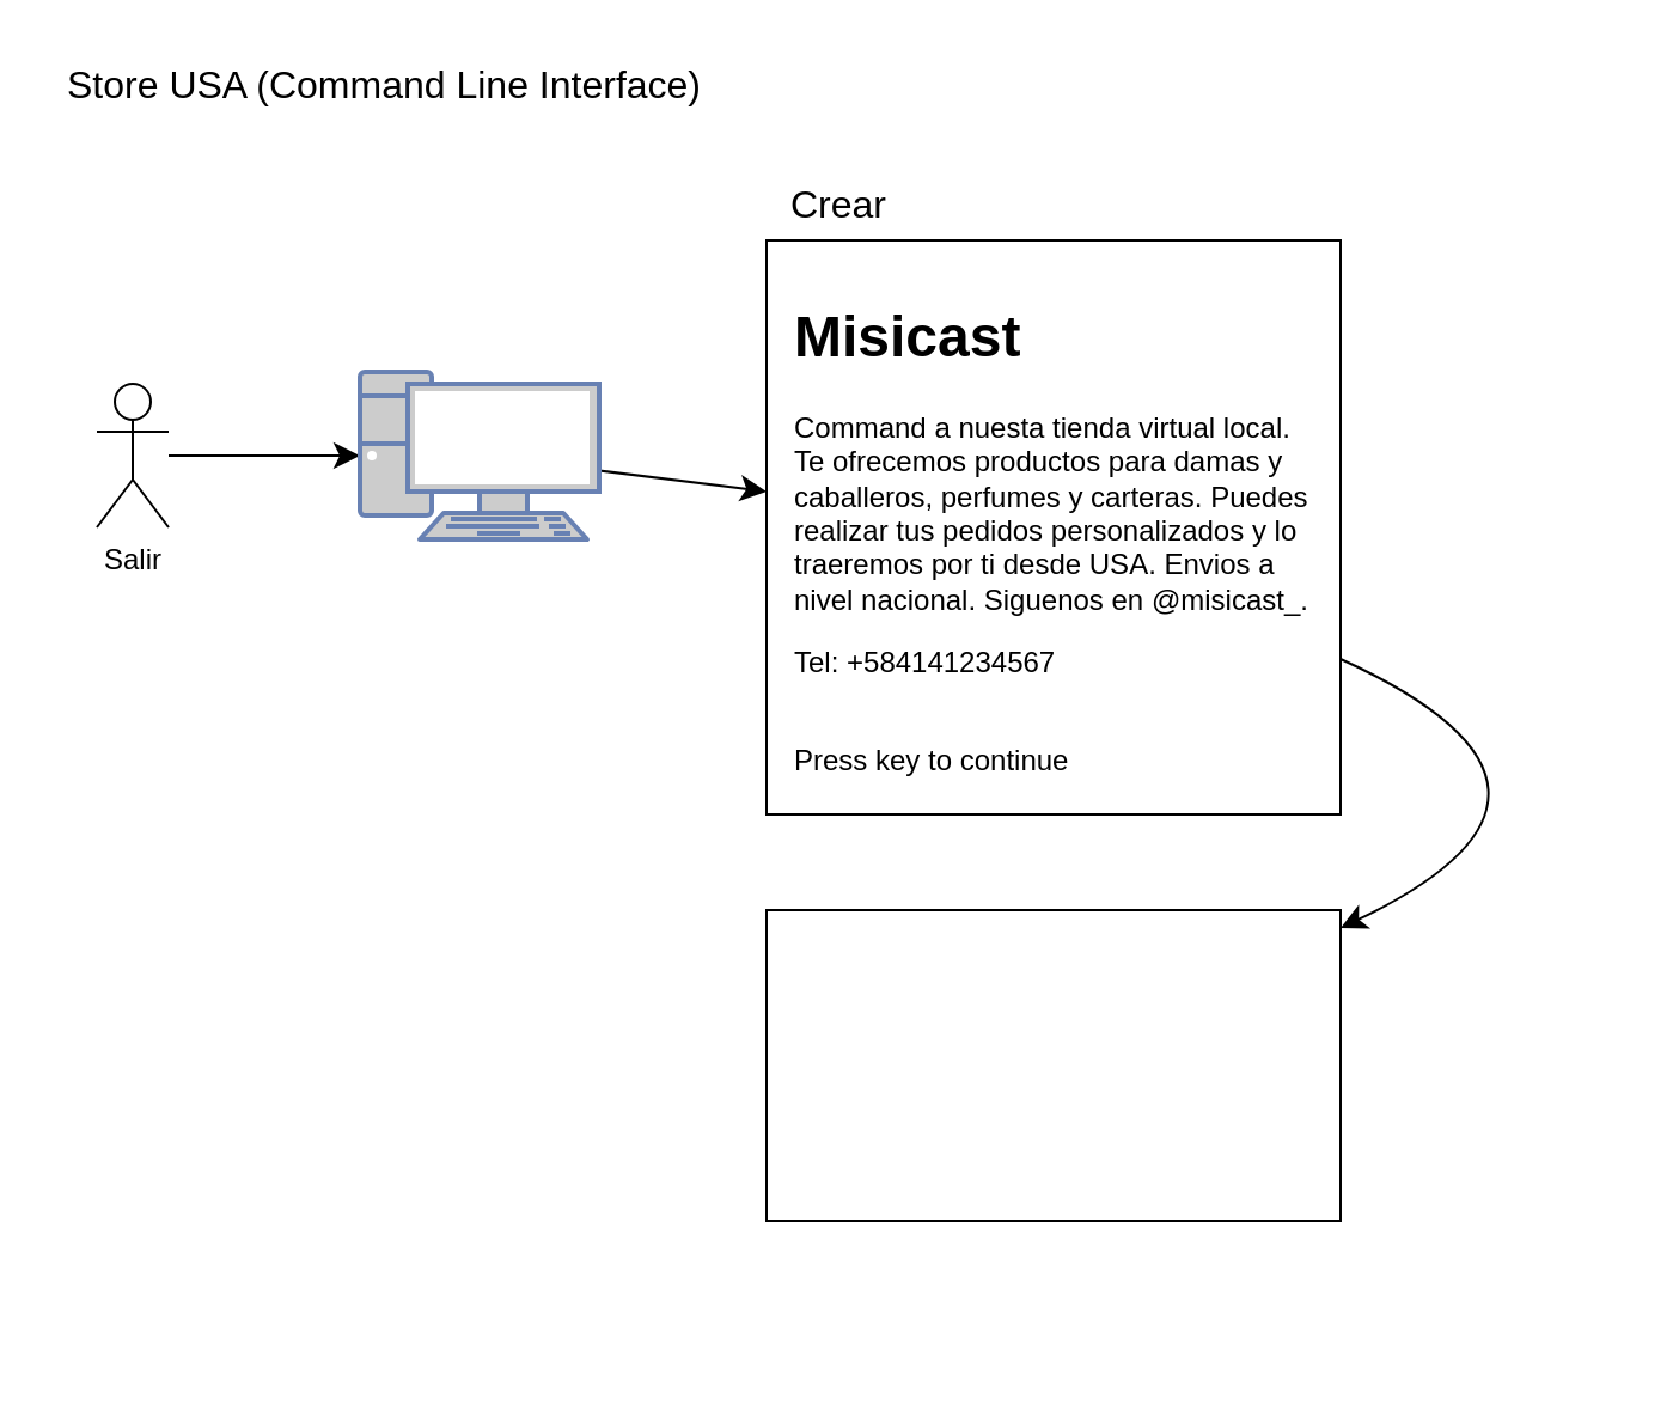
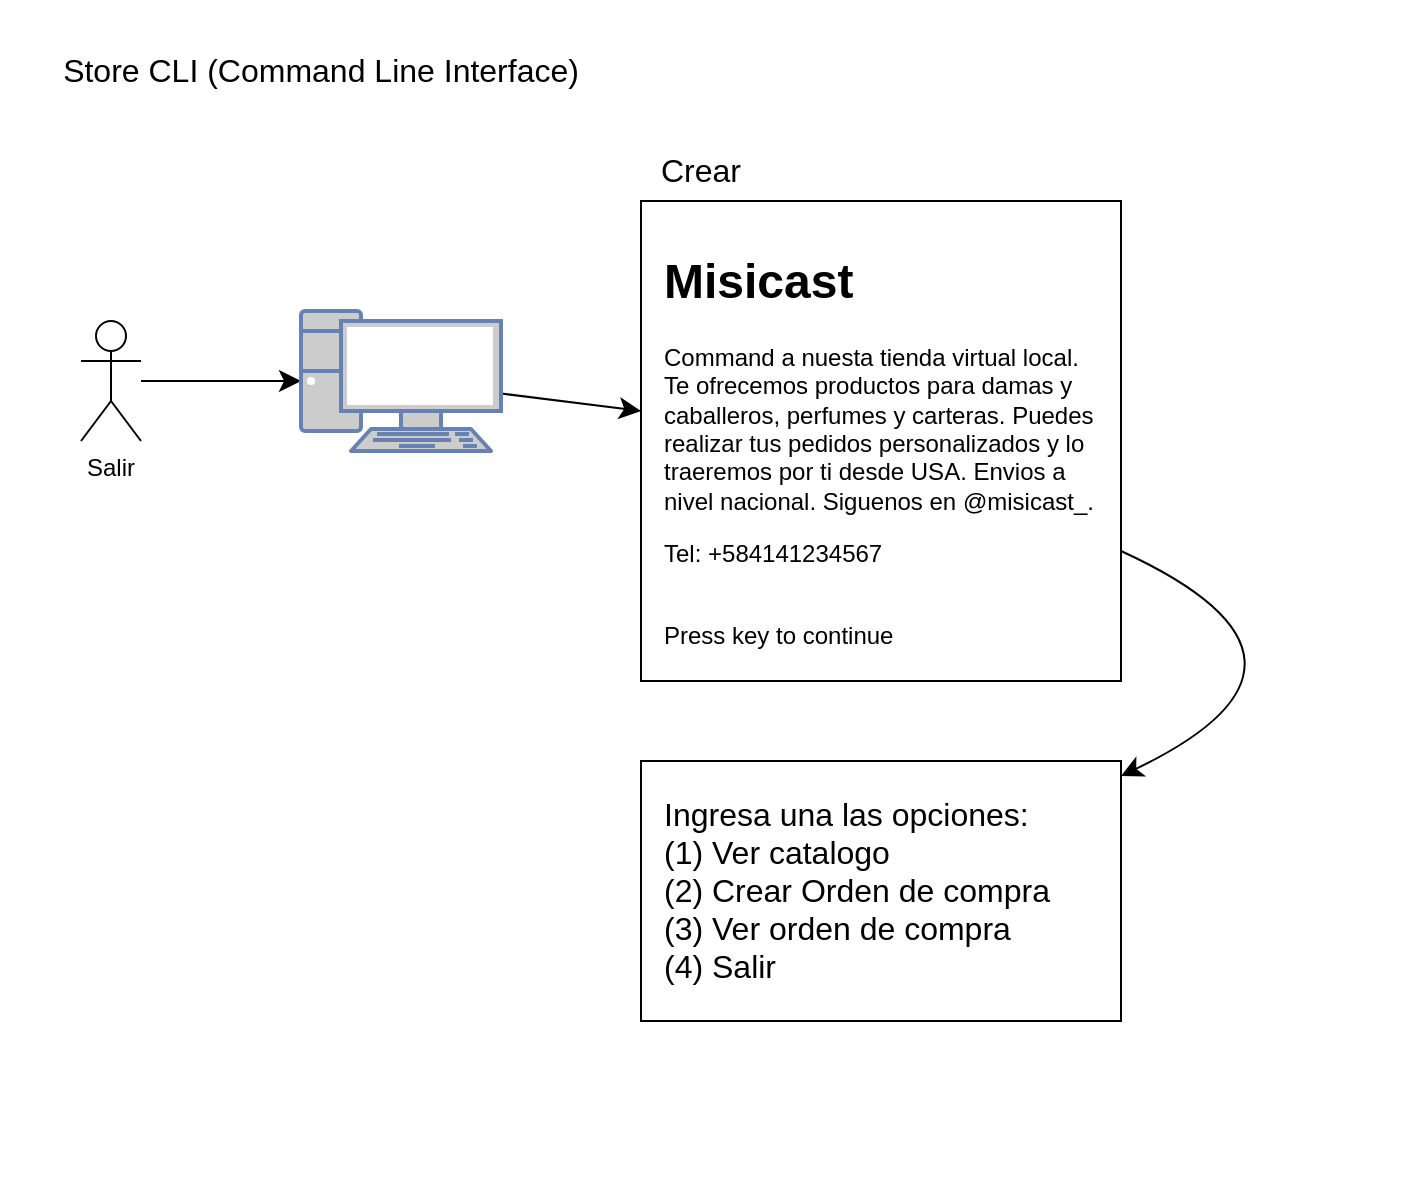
- <mxCell id="2" value="Store USA (Command Line Interface)" style="text;html=1;align=center;verticalAlign=middle;resizable=0;points=[];autosize=1;strokeColor=none;fillColor=none;fontSize=16;" vertex="1" parent="1"><mxGeometry x="20" y="20" width="280" height="30" as="geometry" /></mxCell>
+ <mxCell id="2" value="Store CLI (Command Line Interface)" style="text;html=1;align=center;verticalAlign=middle;resizable=0;points=[];autosize=1;strokeColor=none;fillColor=none;fontSize=16;" vertex="1" parent="1"><mxGeometry x="20" y="20" width="280" height="30" as="geometry" /></mxCell>
+ <mxCell id="11" value="Ingresa una las opciones:&lt;div&gt;(1) Ver catalogo&lt;/div&gt;&lt;div&gt;(2) Crear Orden de compra&amp;nbsp;&lt;/div&gt;&lt;div&gt;(3) Ver orden de compra&amp;nbsp;&lt;/div&gt;&lt;div&gt;(4) Salir&lt;/div&gt;" style="text;html=1;align=left;verticalAlign=middle;resizable=0;points=[];autosize=1;strokeColor=none;fillColor=none;fontSize=16;" vertex="1" parent="8"><mxGeometry x="10" y="40" width="220" height="110" as="geometry" /></mxCell>
